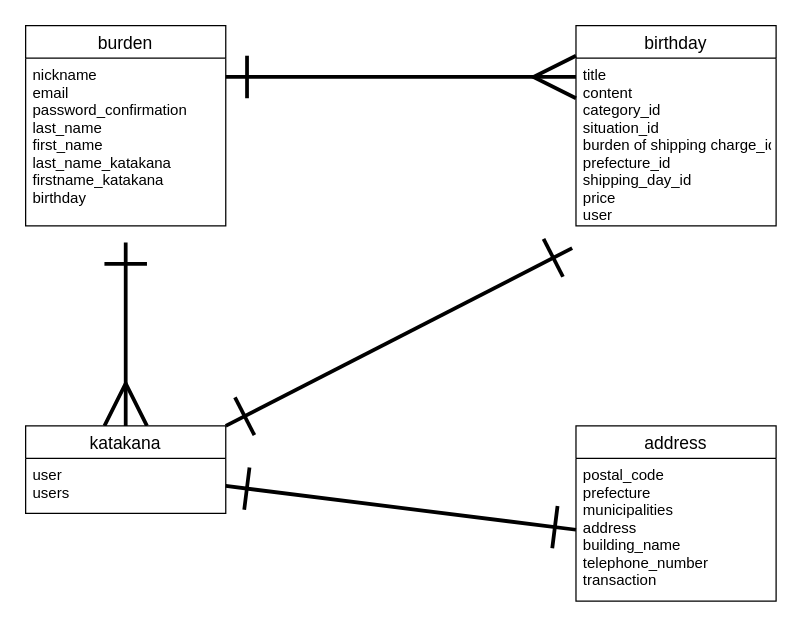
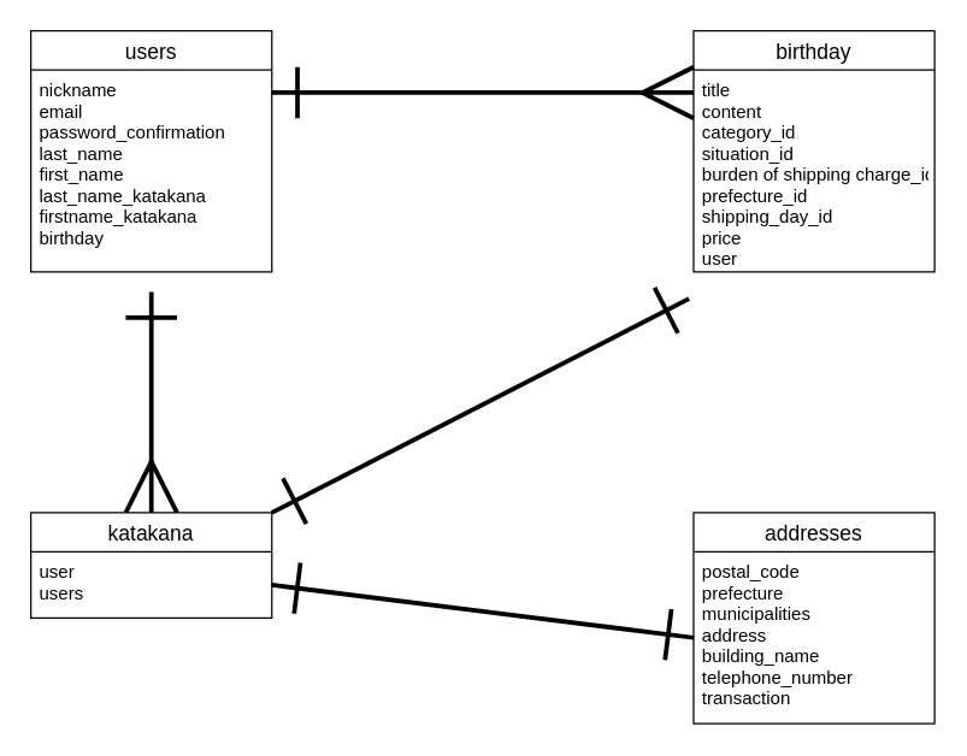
- <mxCell id="2" value="burden" style="swimlane;fontStyle=0;childLayout=stackLayout;horizontal=1;startSize=26;horizontalStack=0;resizeParent=1;resizeParentMax=0;resizeLast=0;collapsible=1;marginBottom=0;align=center;fontSize=14;" parent="1" vertex="1"><mxGeometry x="20" y="20" width="160" height="160" as="geometry" /></mxCell>
+ <mxCell id="2" value="users" style="swimlane;fontStyle=0;childLayout=stackLayout;horizontal=1;startSize=26;horizontalStack=0;resizeParent=1;resizeParentMax=0;resizeLast=0;collapsible=1;marginBottom=0;align=center;fontSize=14;" parent="1" vertex="1"><mxGeometry x="20" y="20" width="160" height="160" as="geometry" /></mxCell>
- <mxCell id="11" value="address" style="swimlane;fontStyle=0;childLayout=stackLayout;horizontal=1;startSize=26;horizontalStack=0;resizeParent=1;resizeParentMax=0;resizeLast=0;collapsible=1;marginBottom=0;align=center;fontSize=14;" parent="1" vertex="1"><mxGeometry x="460" y="340" width="160" height="140" as="geometry" /></mxCell>
+ <mxCell id="11" value="addresses" style="swimlane;fontStyle=0;childLayout=stackLayout;horizontal=1;startSize=26;horizontalStack=0;resizeParent=1;resizeParentMax=0;resizeLast=0;collapsible=1;marginBottom=0;align=center;fontSize=14;" parent="1" vertex="1"><mxGeometry x="460" y="340" width="160" height="140" as="geometry" /></mxCell>
